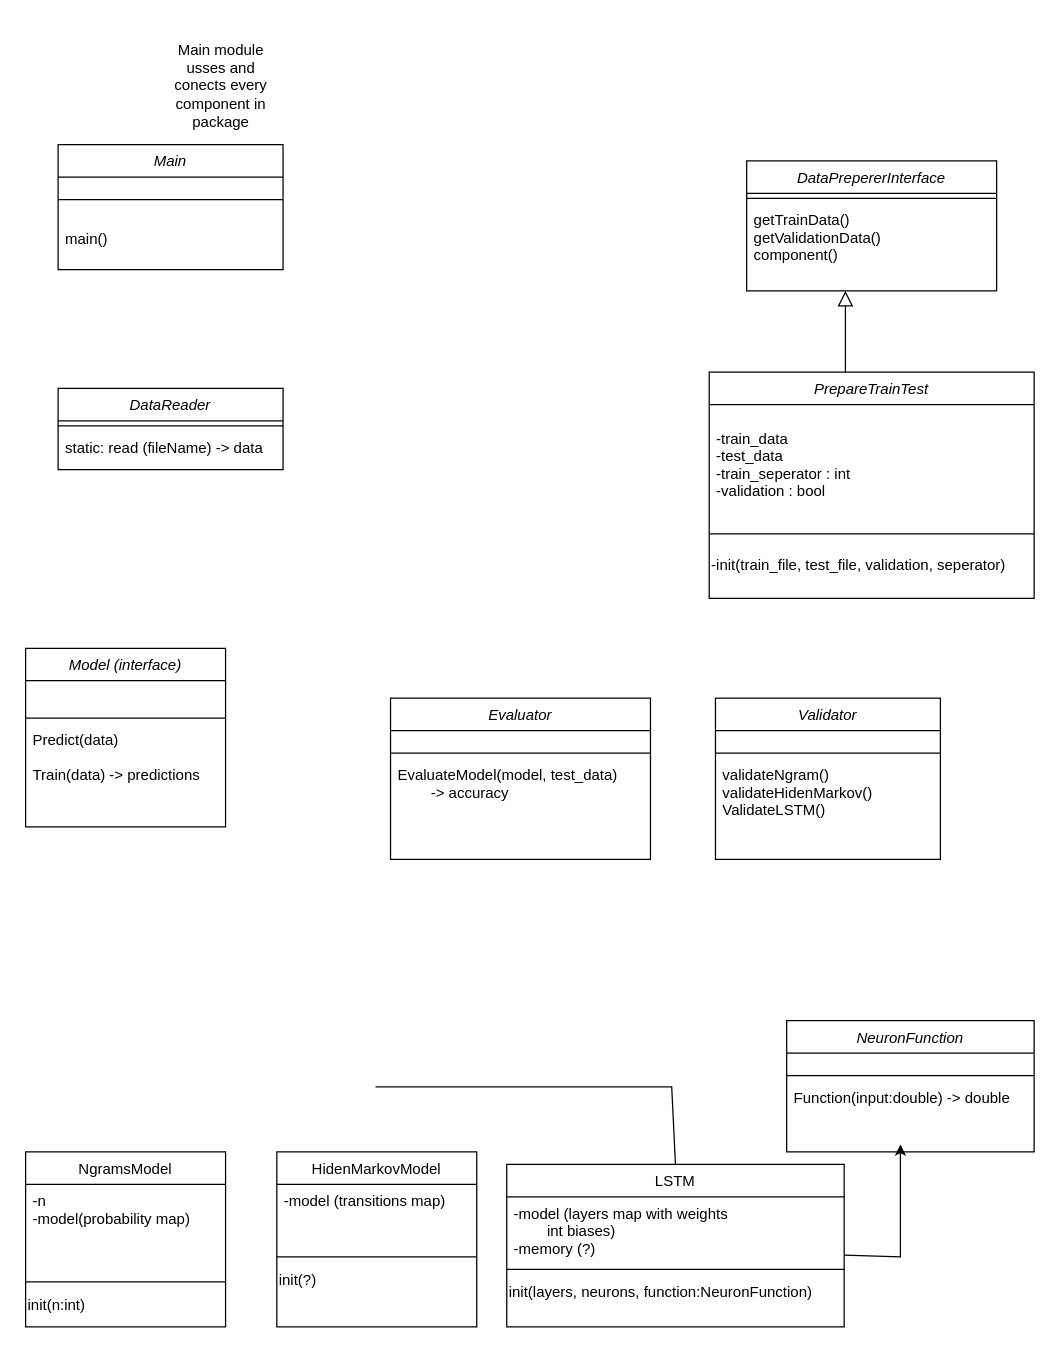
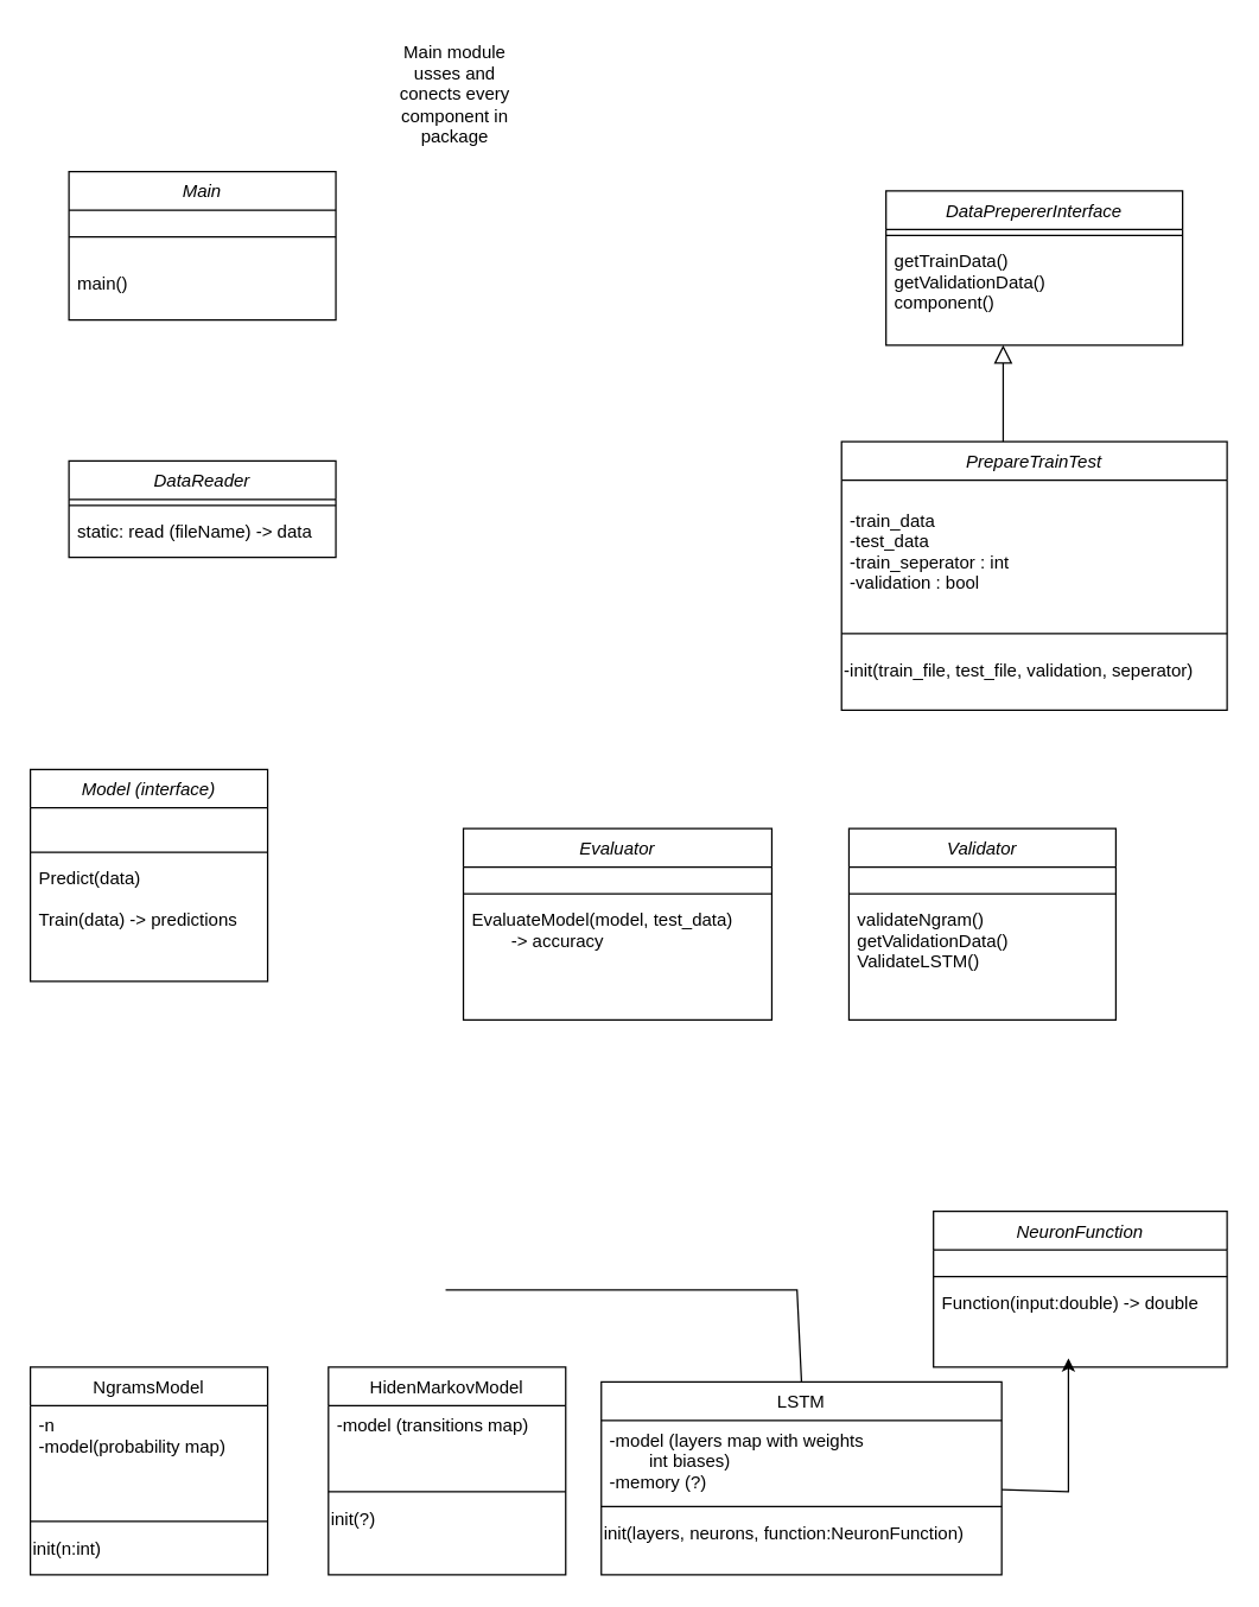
- <mxCell id="43" value="Main module usses and conects every component in package" style="text;html=1;align=center;verticalAlign=middle;whiteSpace=wrap;rounded=0;" parent="1" vertex="1"><mxGeometry x="127" y="20" width="99" height="95" as="geometry" /></mxCell>
+ <mxCell id="43" value="Main module usses and conects every component in package" style="text;html=1;align=center;verticalAlign=middle;whiteSpace=wrap;rounded=0;" parent="1" vertex="1"><mxGeometry x="257" y="15" width="99" height="95" as="geometry" /></mxCell>
- <mxCell id="42" value="validateNgram()&#10;validateHidenMarkov()&#10;ValidateLSTM()" style="text;align=left;verticalAlign=top;spacingLeft=4;spacingRight=4;overflow=hidden;rotatable=0;points=[[0,0.5],[1,0.5]];portConstraint=eastwest;" parent="39" vertex="1"><mxGeometry y="48" width="180" height="69" as="geometry" /></mxCell>
+ <mxCell id="42" value="validateNgram()&#10;getValidationData()&#10;ValidateLSTM()" style="text;align=left;verticalAlign=top;spacingLeft=4;spacingRight=4;overflow=hidden;rotatable=0;points=[[0,0.5],[1,0.5]];portConstraint=eastwest;" parent="39" vertex="1"><mxGeometry y="48" width="180" height="69" as="geometry" /></mxCell>
